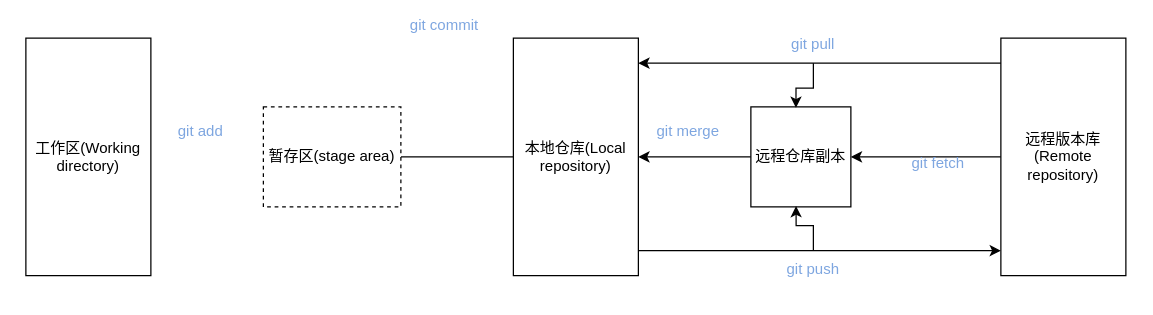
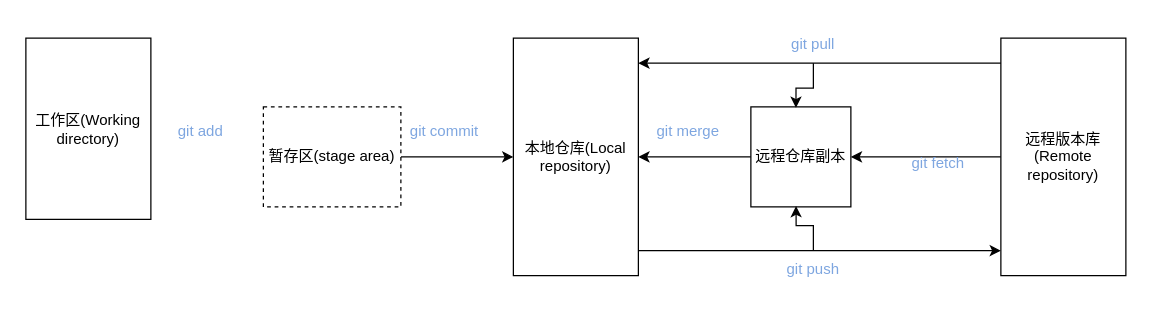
- <mxCell id="11" value="git commit" style="text;html=1;align=center;verticalAlign=middle;whiteSpace=wrap;rounded=0;fontColor=#7EA6E0;" parent="1" vertex="1"><mxGeometry x="325" y="5" width="60" height="30" as="geometry" /></mxCell>
+ <mxCell id="11" value="git commit" style="text;html=1;align=center;verticalAlign=middle;whiteSpace=wrap;rounded=0;fontColor=#7EA6E0;" parent="1" vertex="1"><mxGeometry x="325" y="90" width="60" height="30" as="geometry" /></mxCell>
- <mxCell id="2" value="工作区(Working directory)" style="rounded=0;whiteSpace=wrap;html=1;" parent="1" vertex="1"><mxGeometry x="20" y="30" width="100" height="190" as="geometry" /></mxCell>
+ <mxCell id="2" value="工作区(Working directory)" style="rounded=0;whiteSpace=wrap;html=1;" parent="1" vertex="1"><mxGeometry x="20" y="30" width="100" height="145" as="geometry" /></mxCell>
- <mxCell id="3" style="edgeStyle=orthogonalEdgeStyle;rounded=0;orthogonalLoop=1;jettySize=auto;html=1;entryX=0;entryY=0.5;entryDx=0;entryDy=0;endArrow=none;" parent="1" source="4" target="5" edge="1"><mxGeometry relative="1" as="geometry" /></mxCell>
+ <mxCell id="3" style="edgeStyle=orthogonalEdgeStyle;rounded=0;orthogonalLoop=1;jettySize=auto;html=1;entryX=0;entryY=0.5;entryDx=0;entryDy=0;" parent="1" source="4" target="5" edge="1"><mxGeometry relative="1" as="geometry" /></mxCell>
